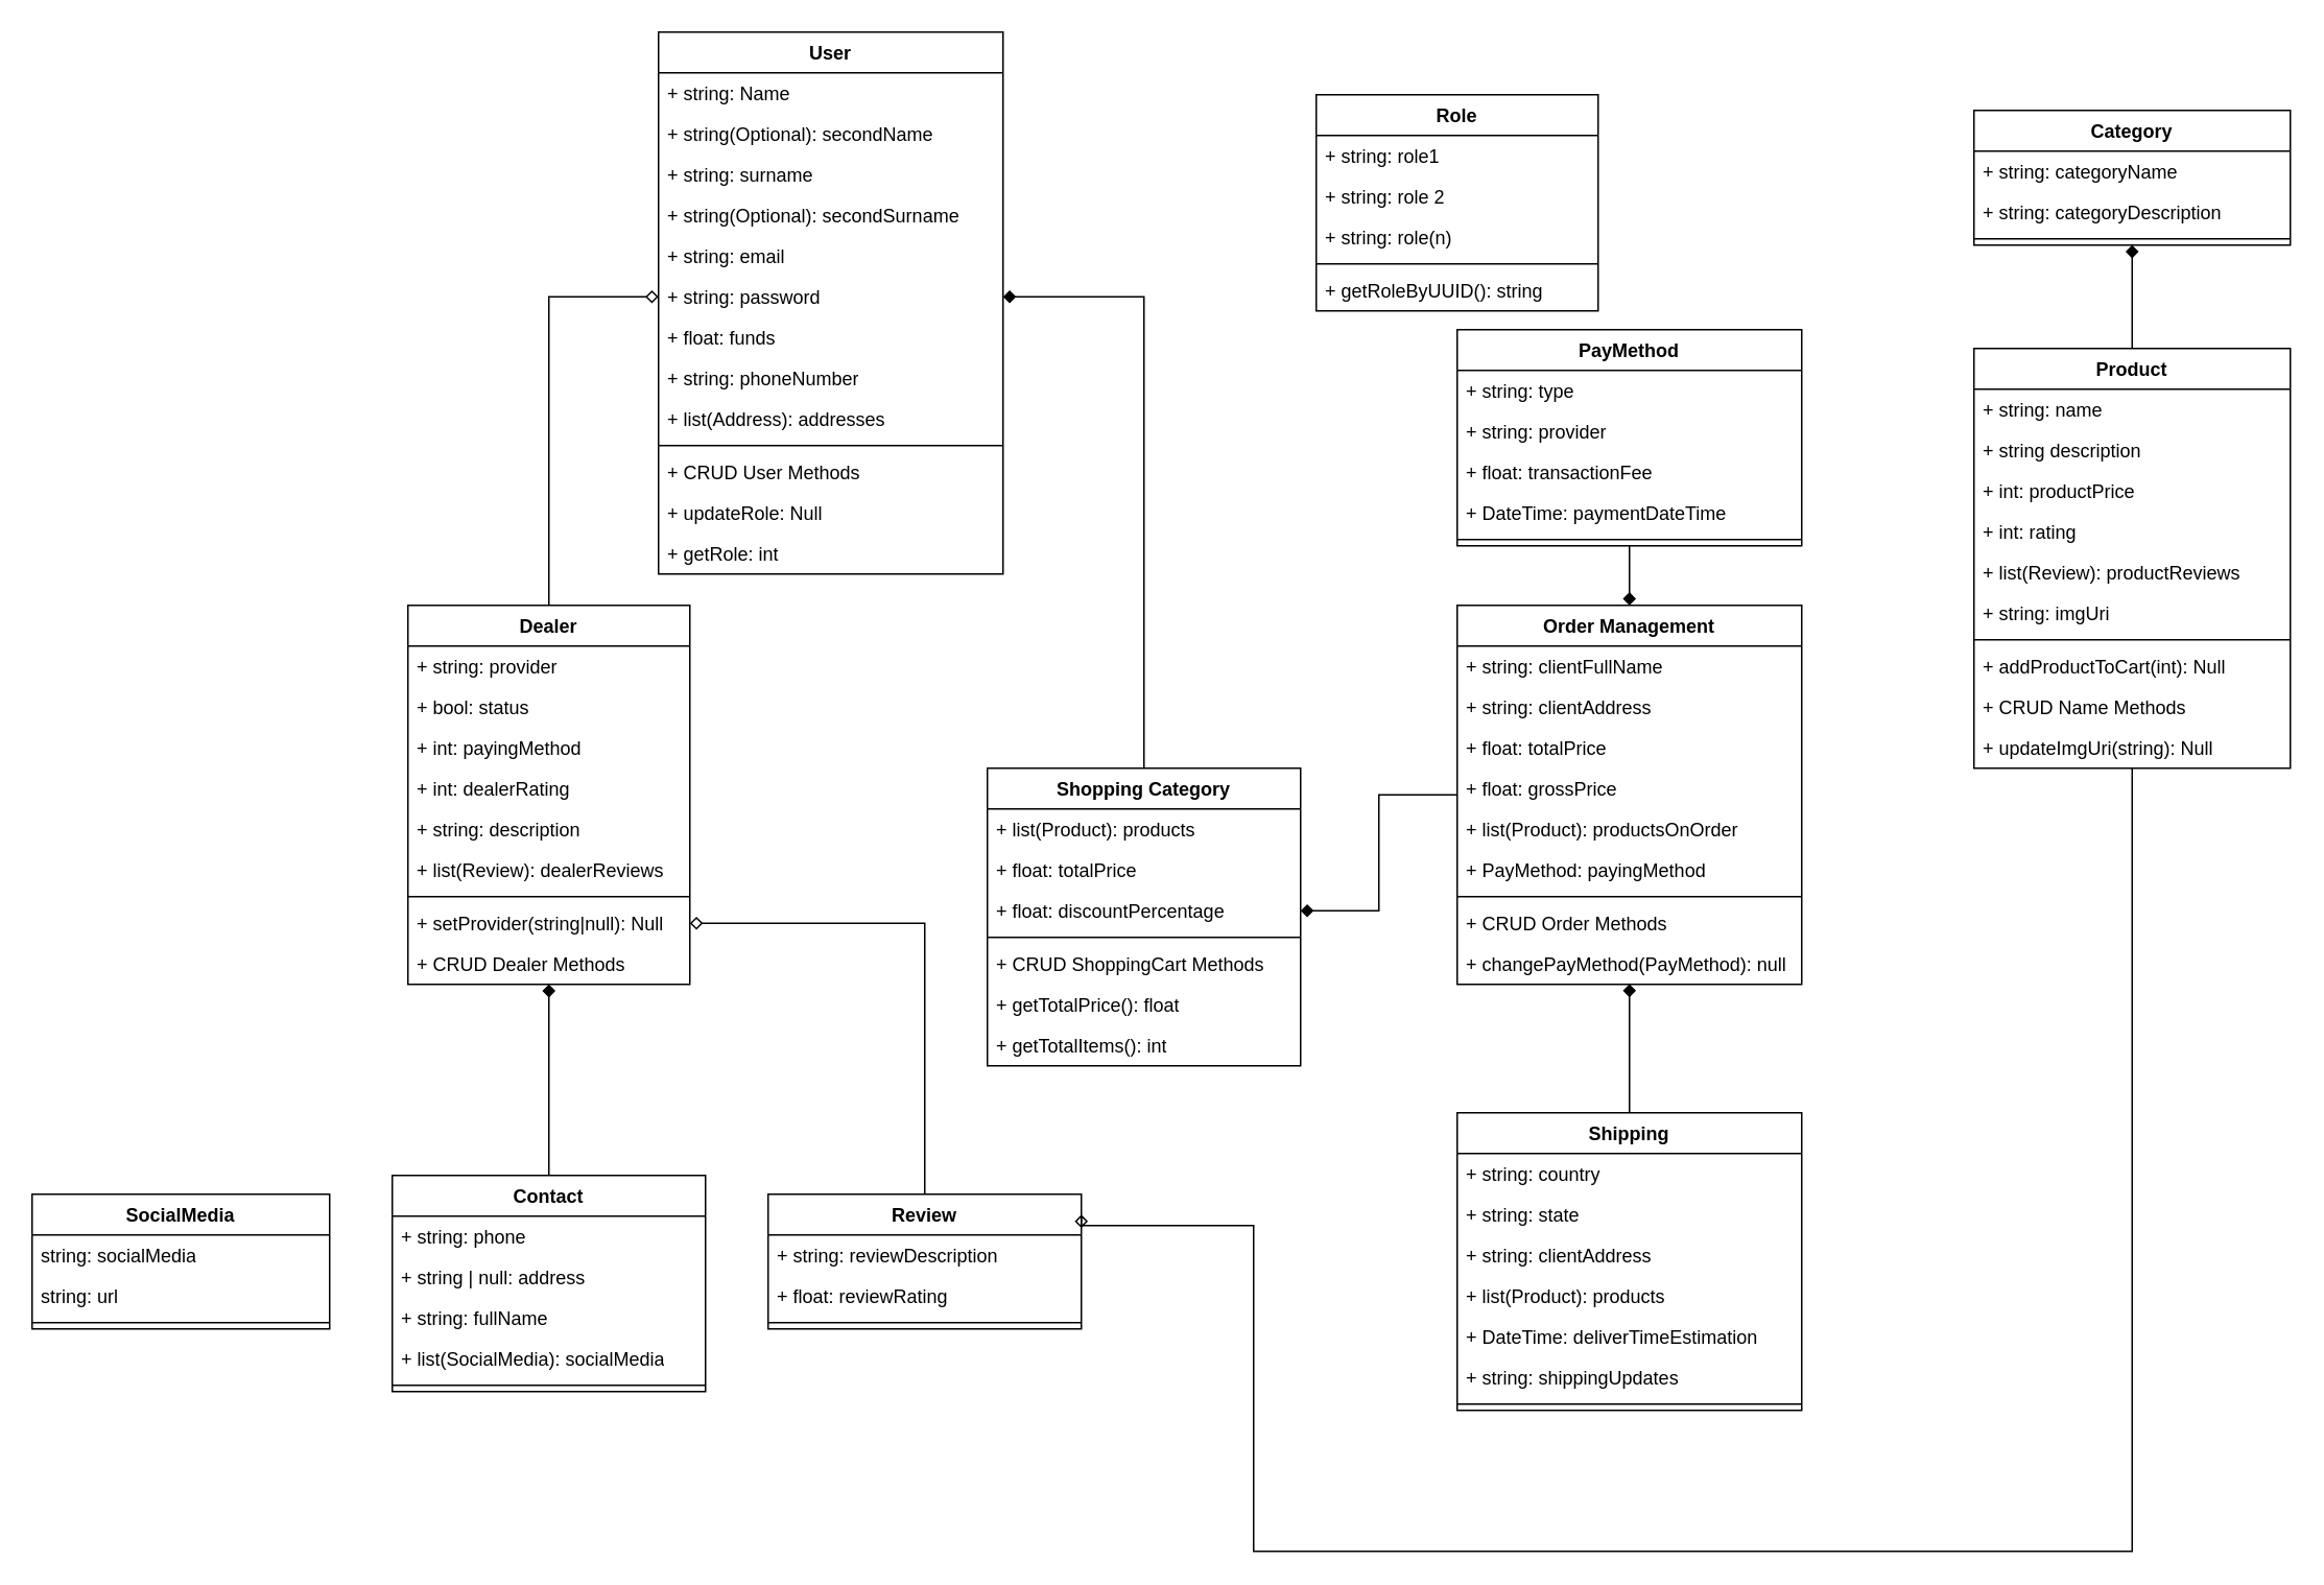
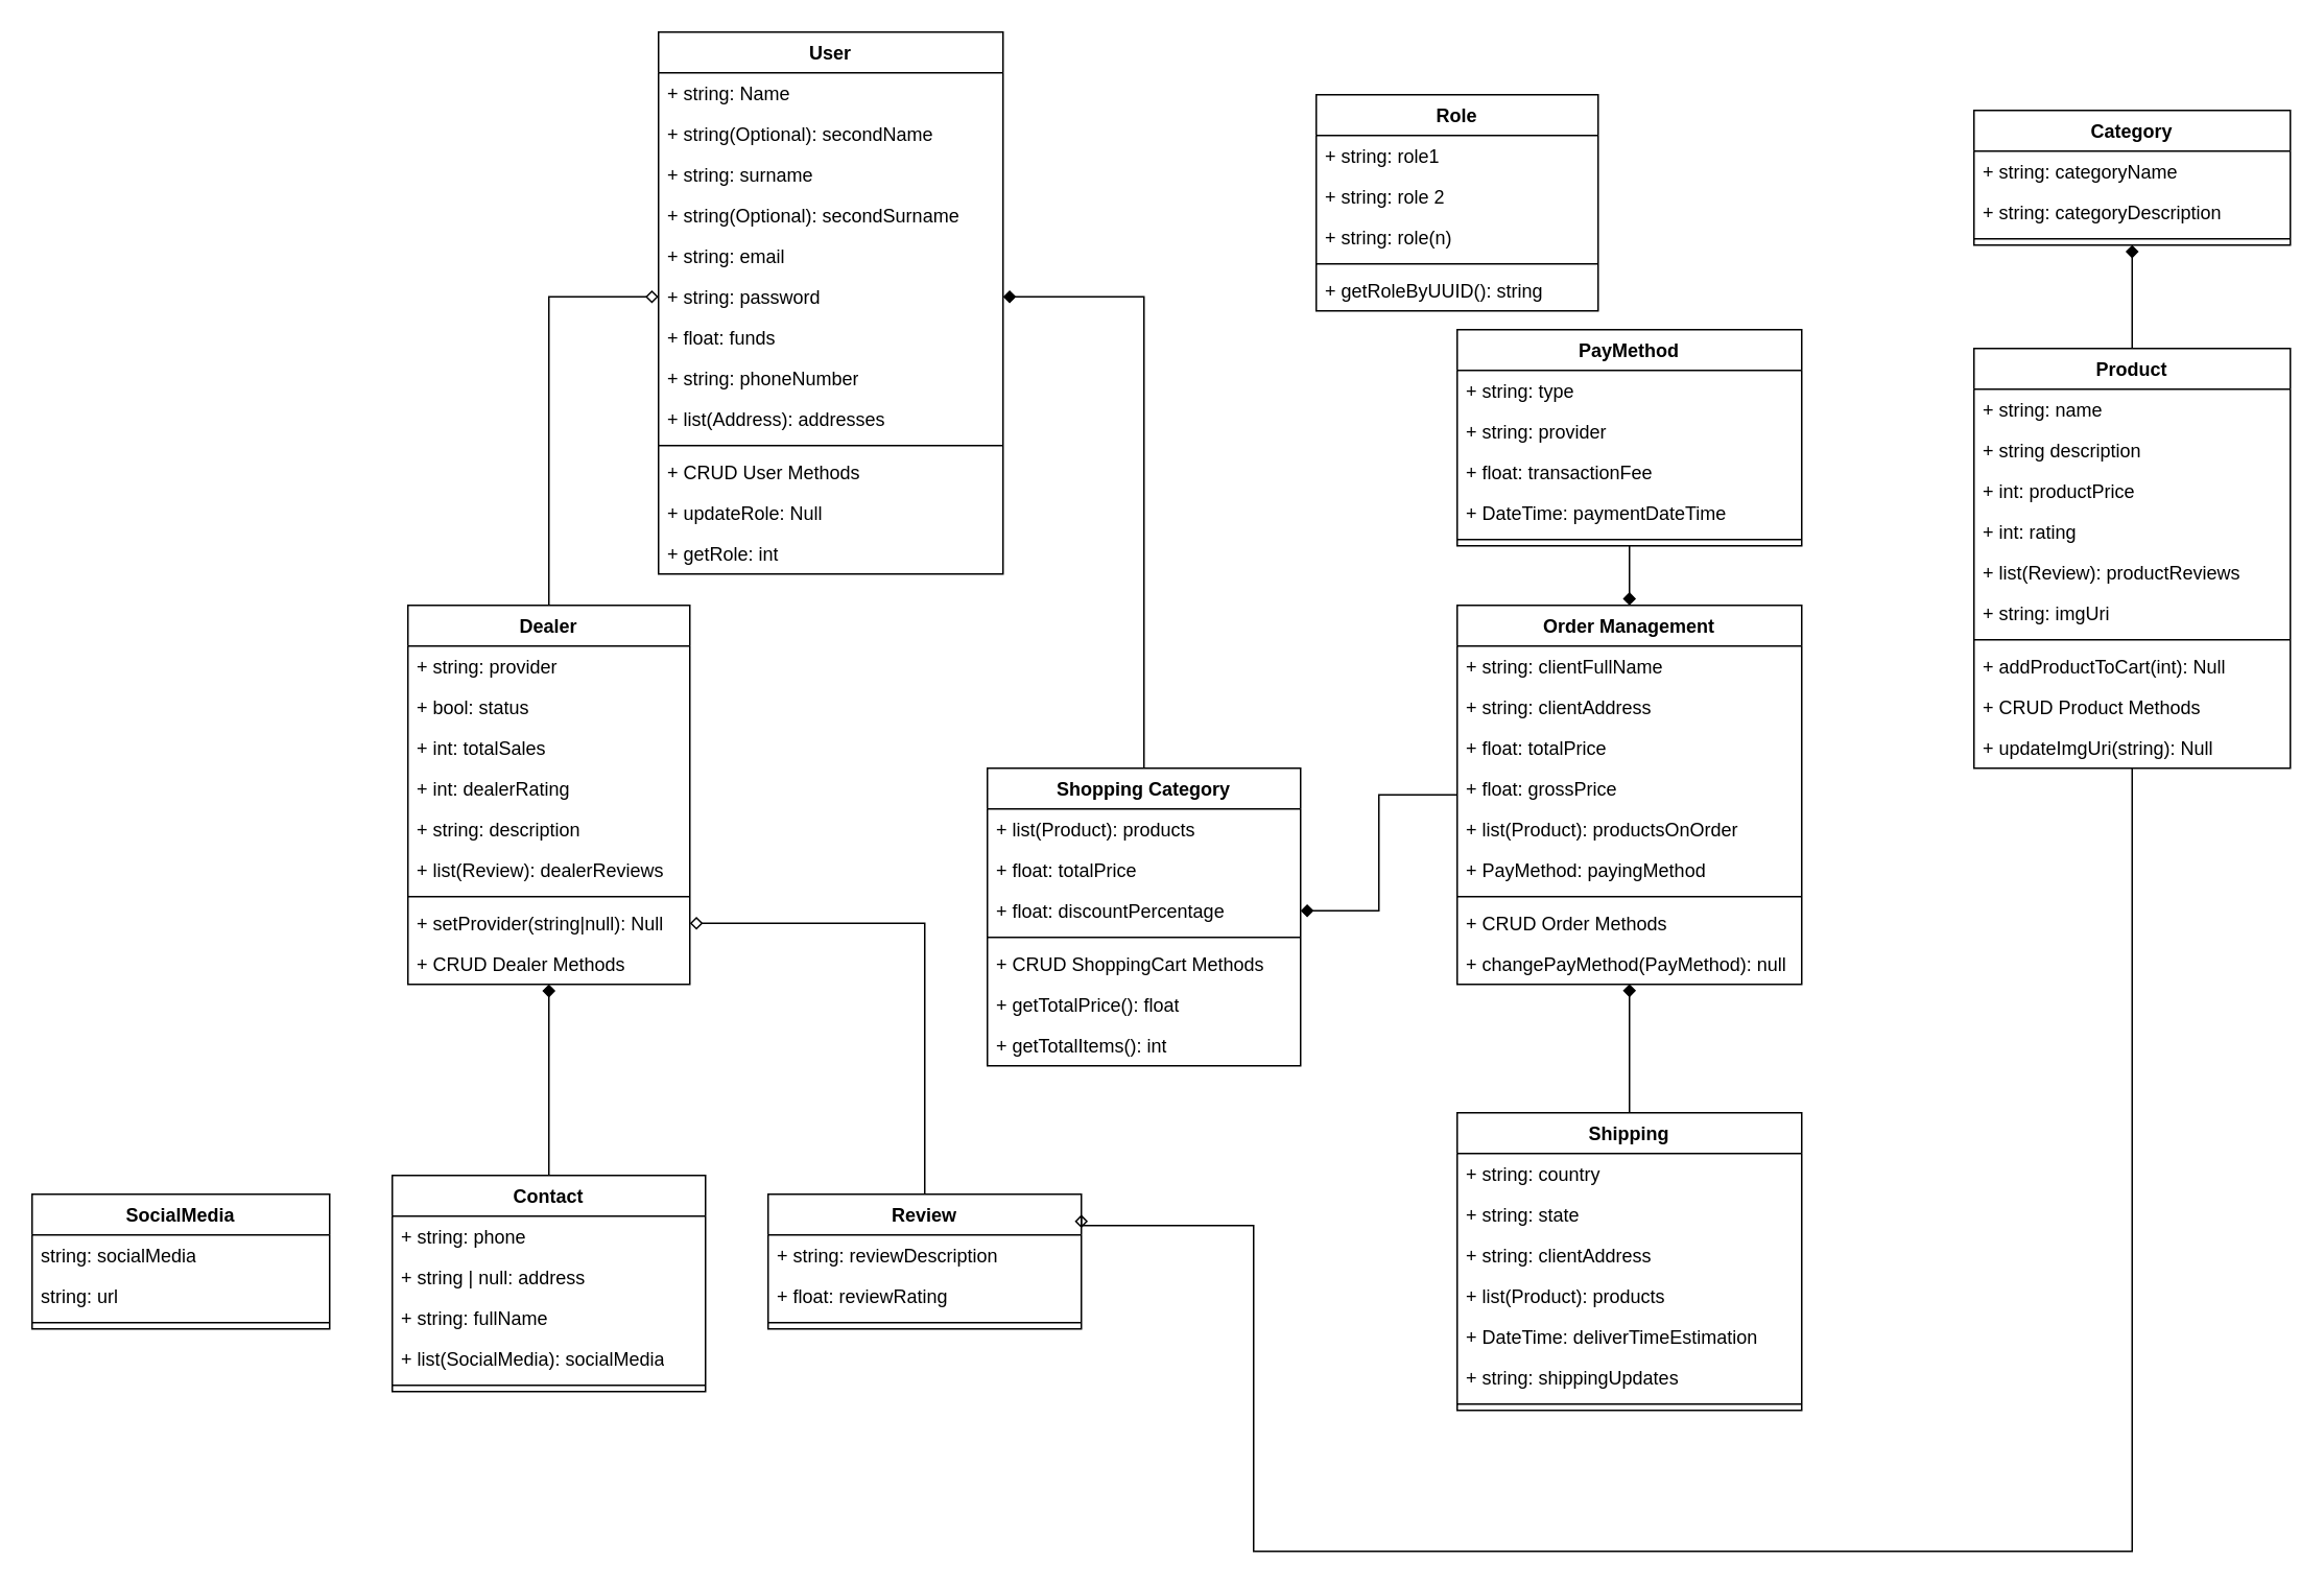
- <mxCell id="59" value="+ CRUD Name Methods" style="text;strokeColor=none;fillColor=none;align=left;verticalAlign=top;spacingLeft=4;spacingRight=4;overflow=hidden;rotatable=0;points=[[0,0.5],[1,0.5]];portConstraint=eastwest;whiteSpace=wrap;html=1;" vertex="1" parent="50"><mxGeometry y="216" width="202" height="26" as="geometry" /></mxCell>
+ <mxCell id="59" value="+ CRUD Product Methods" style="text;strokeColor=none;fillColor=none;align=left;verticalAlign=top;spacingLeft=4;spacingRight=4;overflow=hidden;rotatable=0;points=[[0,0.5],[1,0.5]];portConstraint=eastwest;whiteSpace=wrap;html=1;" vertex="1" parent="50"><mxGeometry y="216" width="202" height="26" as="geometry" /></mxCell>
- <mxCell id="76" value="+ int: payingMethod" style="text;strokeColor=none;fillColor=none;align=left;verticalAlign=top;spacingLeft=4;spacingRight=4;overflow=hidden;rotatable=0;points=[[0,0.5],[1,0.5]];portConstraint=eastwest;whiteSpace=wrap;html=1;" vertex="1" parent="73"><mxGeometry y="78" width="180" height="26" as="geometry" /></mxCell>
+ <mxCell id="76" value="+ int: totalSales" style="text;strokeColor=none;fillColor=none;align=left;verticalAlign=top;spacingLeft=4;spacingRight=4;overflow=hidden;rotatable=0;points=[[0,0.5],[1,0.5]];portConstraint=eastwest;whiteSpace=wrap;html=1;" vertex="1" parent="73"><mxGeometry y="78" width="180" height="26" as="geometry" /></mxCell>
